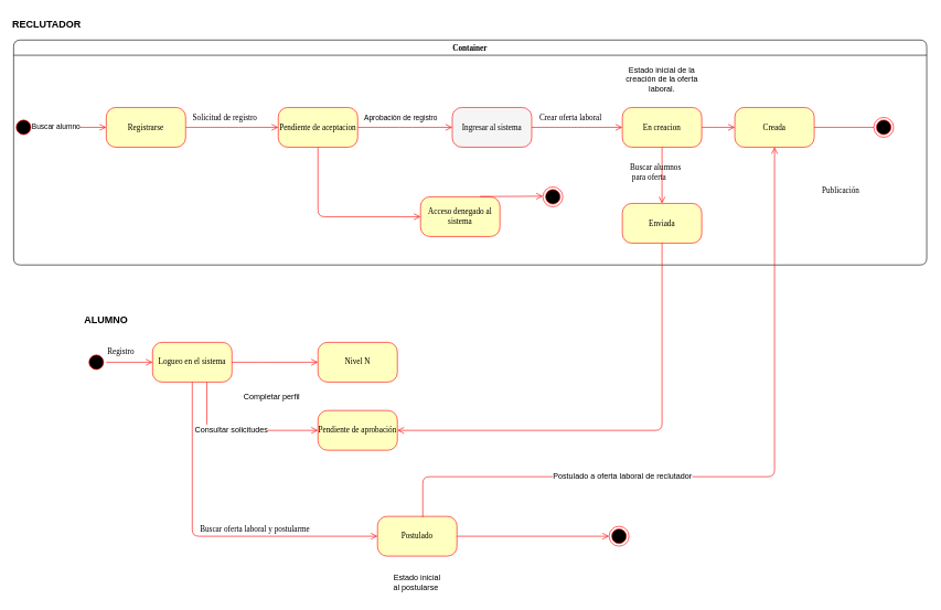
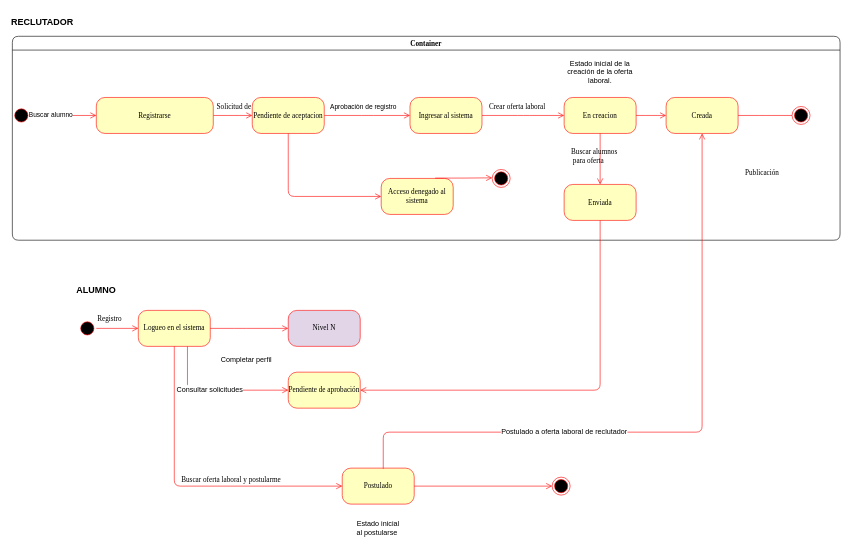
- <mxCell id="4" value="Registrarse" style="rounded=1;whiteSpace=wrap;html=1;arcSize=24;fillColor=#ffffc0;strokeColor=#ff0000;shadow=0;comic=0;labelBackgroundColor=none;fontFamily=Verdana;fontSize=12;fontColor=#000000;align=center;" vertex="1" parent="2"><mxGeometry x="140" y="102" width="120" height="60" as="geometry" /></mxCell>
+ <mxCell id="4" value="Registrarse" style="rounded=1;whiteSpace=wrap;html=1;arcSize=24;fillColor=#ffffc0;strokeColor=#ff0000;shadow=0;comic=0;labelBackgroundColor=none;fontFamily=Verdana;fontSize=12;fontColor=#000000;align=center;" vertex="1" parent="2"><mxGeometry x="140" y="102" width="195" height="60" as="geometry" /></mxCell>
- <mxCell id="12" value="Ingresar al sistema" style="rounded=1;whiteSpace=wrap;html=1;arcSize=24;fillColor=#f5f5f5;strokeColor=#ff0000;shadow=0;comic=0;labelBackgroundColor=none;fontFamily=Verdana;fontSize=12;fontColor=#000000;align=center;" vertex="1" parent="2"><mxGeometry x="663" y="102" width="120" height="60" as="geometry" /></mxCell>
+ <mxCell id="12" value="Ingresar al sistema" style="rounded=1;whiteSpace=wrap;html=1;arcSize=24;fillColor=#ffffc0;strokeColor=#ff0000;shadow=0;comic=0;labelBackgroundColor=none;fontFamily=Verdana;fontSize=12;fontColor=#000000;align=center;" vertex="1" parent="2"><mxGeometry x="663" y="102" width="120" height="60" as="geometry" /></mxCell>
- <mxCell id="31" value="Nivel N" style="rounded=1;whiteSpace=wrap;html=1;arcSize=24;fillColor=#ffffc0;strokeColor=#ff0000;shadow=0;comic=0;labelBackgroundColor=none;fontFamily=Verdana;fontSize=12;fontColor=#000000;align=center;" vertex="1" parent="1"><mxGeometry x="480" y="517" width="120" height="60" as="geometry" /></mxCell>
+ <mxCell id="31" value="Nivel N" style="rounded=1;whiteSpace=wrap;html=1;arcSize=24;fillColor=#e1d5e7;strokeColor=#ff0000;shadow=0;comic=0;labelBackgroundColor=none;fontFamily=Verdana;fontSize=12;fontColor=#000000;align=center;" vertex="1" parent="1"><mxGeometry x="480" y="517" width="120" height="60" as="geometry" /></mxCell>
